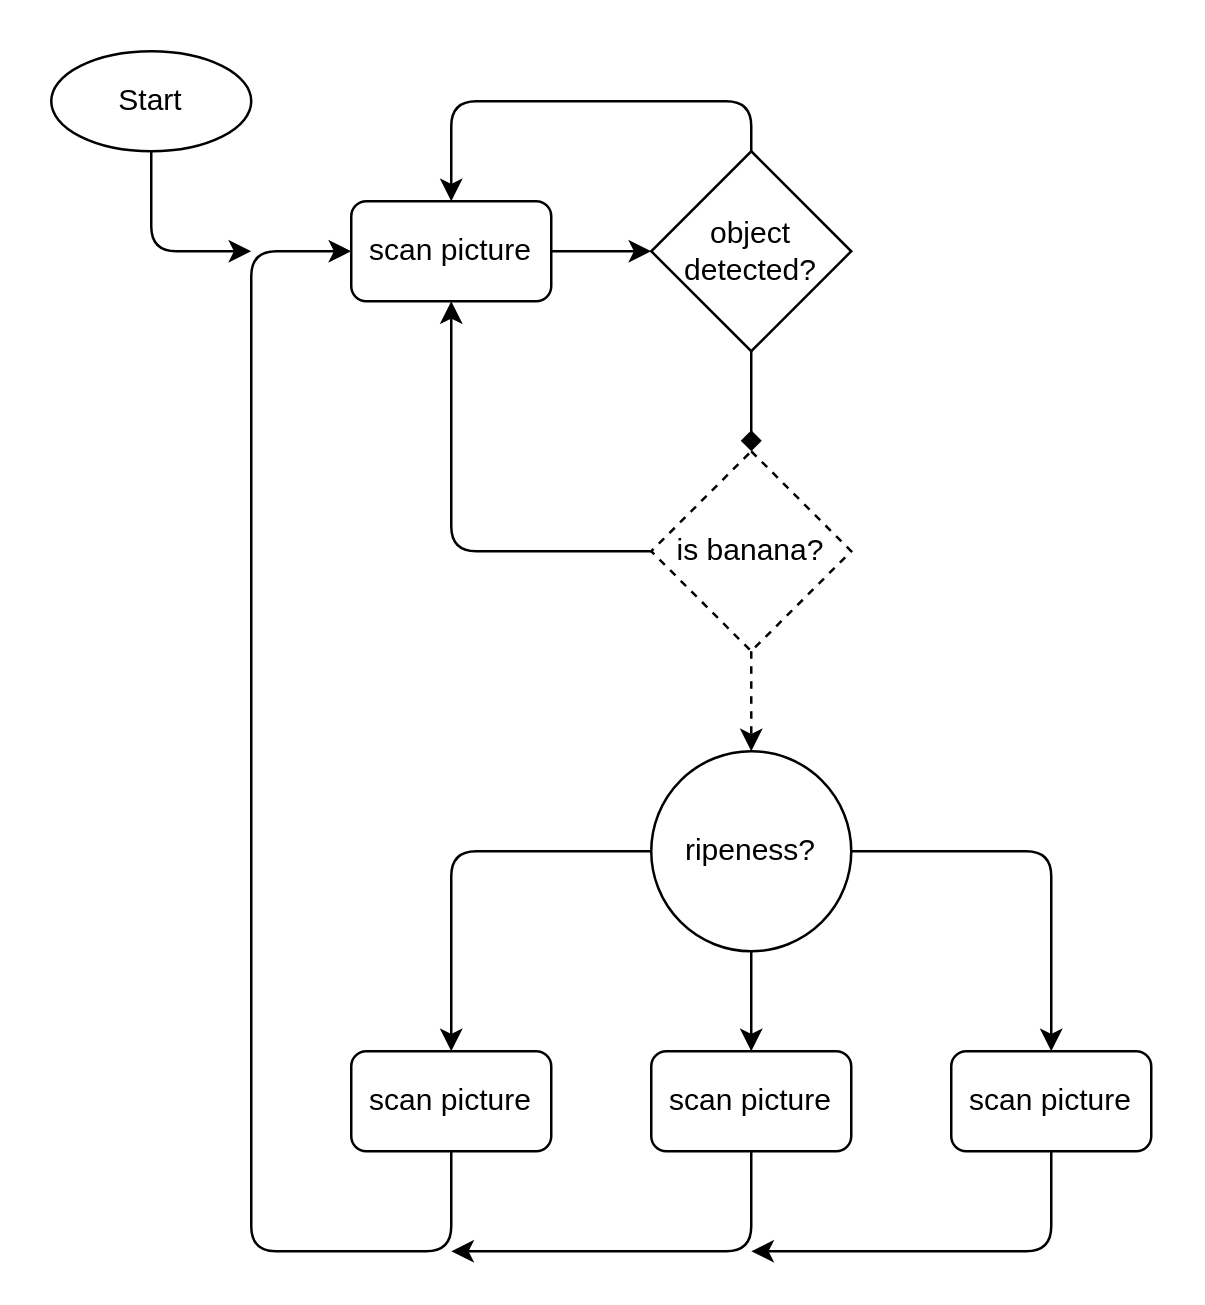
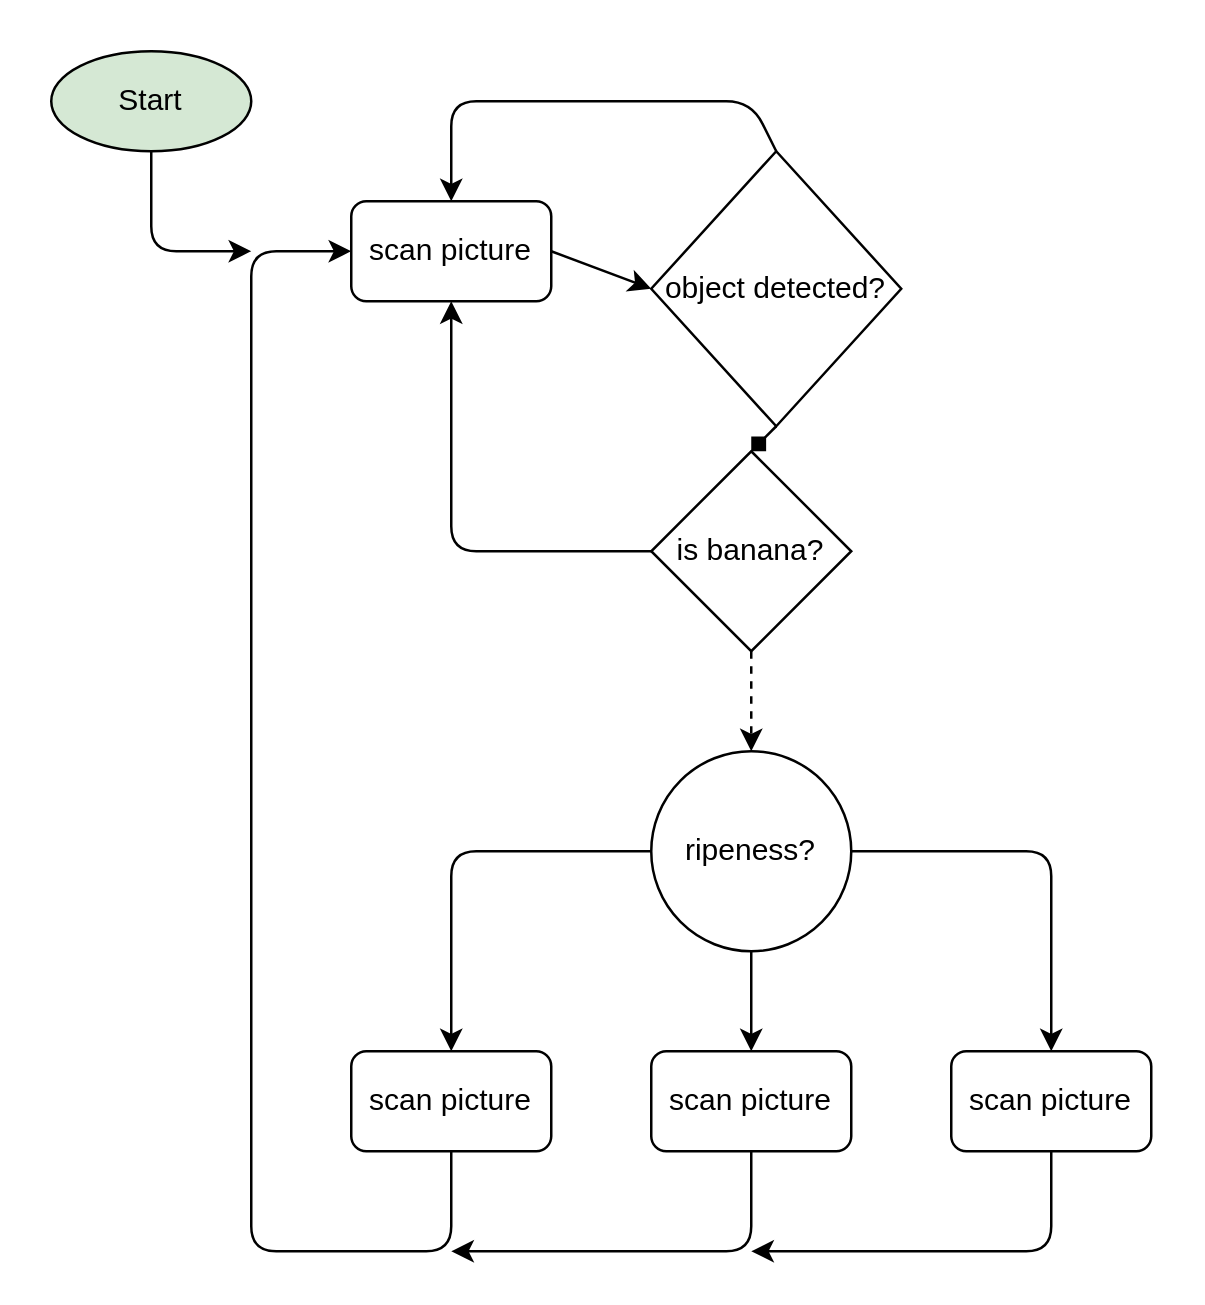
- <mxCell id="2" value="Start" style="ellipse;whiteSpace=wrap;html=1;" vertex="1" parent="1"><mxGeometry x="20" y="20" width="80" height="40" as="geometry" /></mxCell>
+ <mxCell id="2" value="Start" style="ellipse;whiteSpace=wrap;html=1;fillColor=#d5e8d4;" vertex="1" parent="1"><mxGeometry x="20" y="20" width="80" height="40" as="geometry" /></mxCell>
- <mxCell id="7" value="object detected?" style="rhombus;whiteSpace=wrap;html=1;" vertex="1" parent="1"><mxGeometry x="260" y="60" width="80" height="80" as="geometry" /></mxCell>
+ <mxCell id="7" value="object detected?" style="rhombus;whiteSpace=wrap;html=1;" vertex="1" parent="1"><mxGeometry x="260" y="60" width="100" height="110" as="geometry" /></mxCell>
- <mxCell id="5" value="is banana?" style="rhombus;whiteSpace=wrap;html=1;dashed=1;" vertex="1" parent="1"><mxGeometry x="260" y="180" width="80" height="80" as="geometry" /></mxCell>
+ <mxCell id="5" value="is banana?" style="rhombus;whiteSpace=wrap;html=1;" vertex="1" parent="1"><mxGeometry x="260" y="180" width="80" height="80" as="geometry" /></mxCell>
